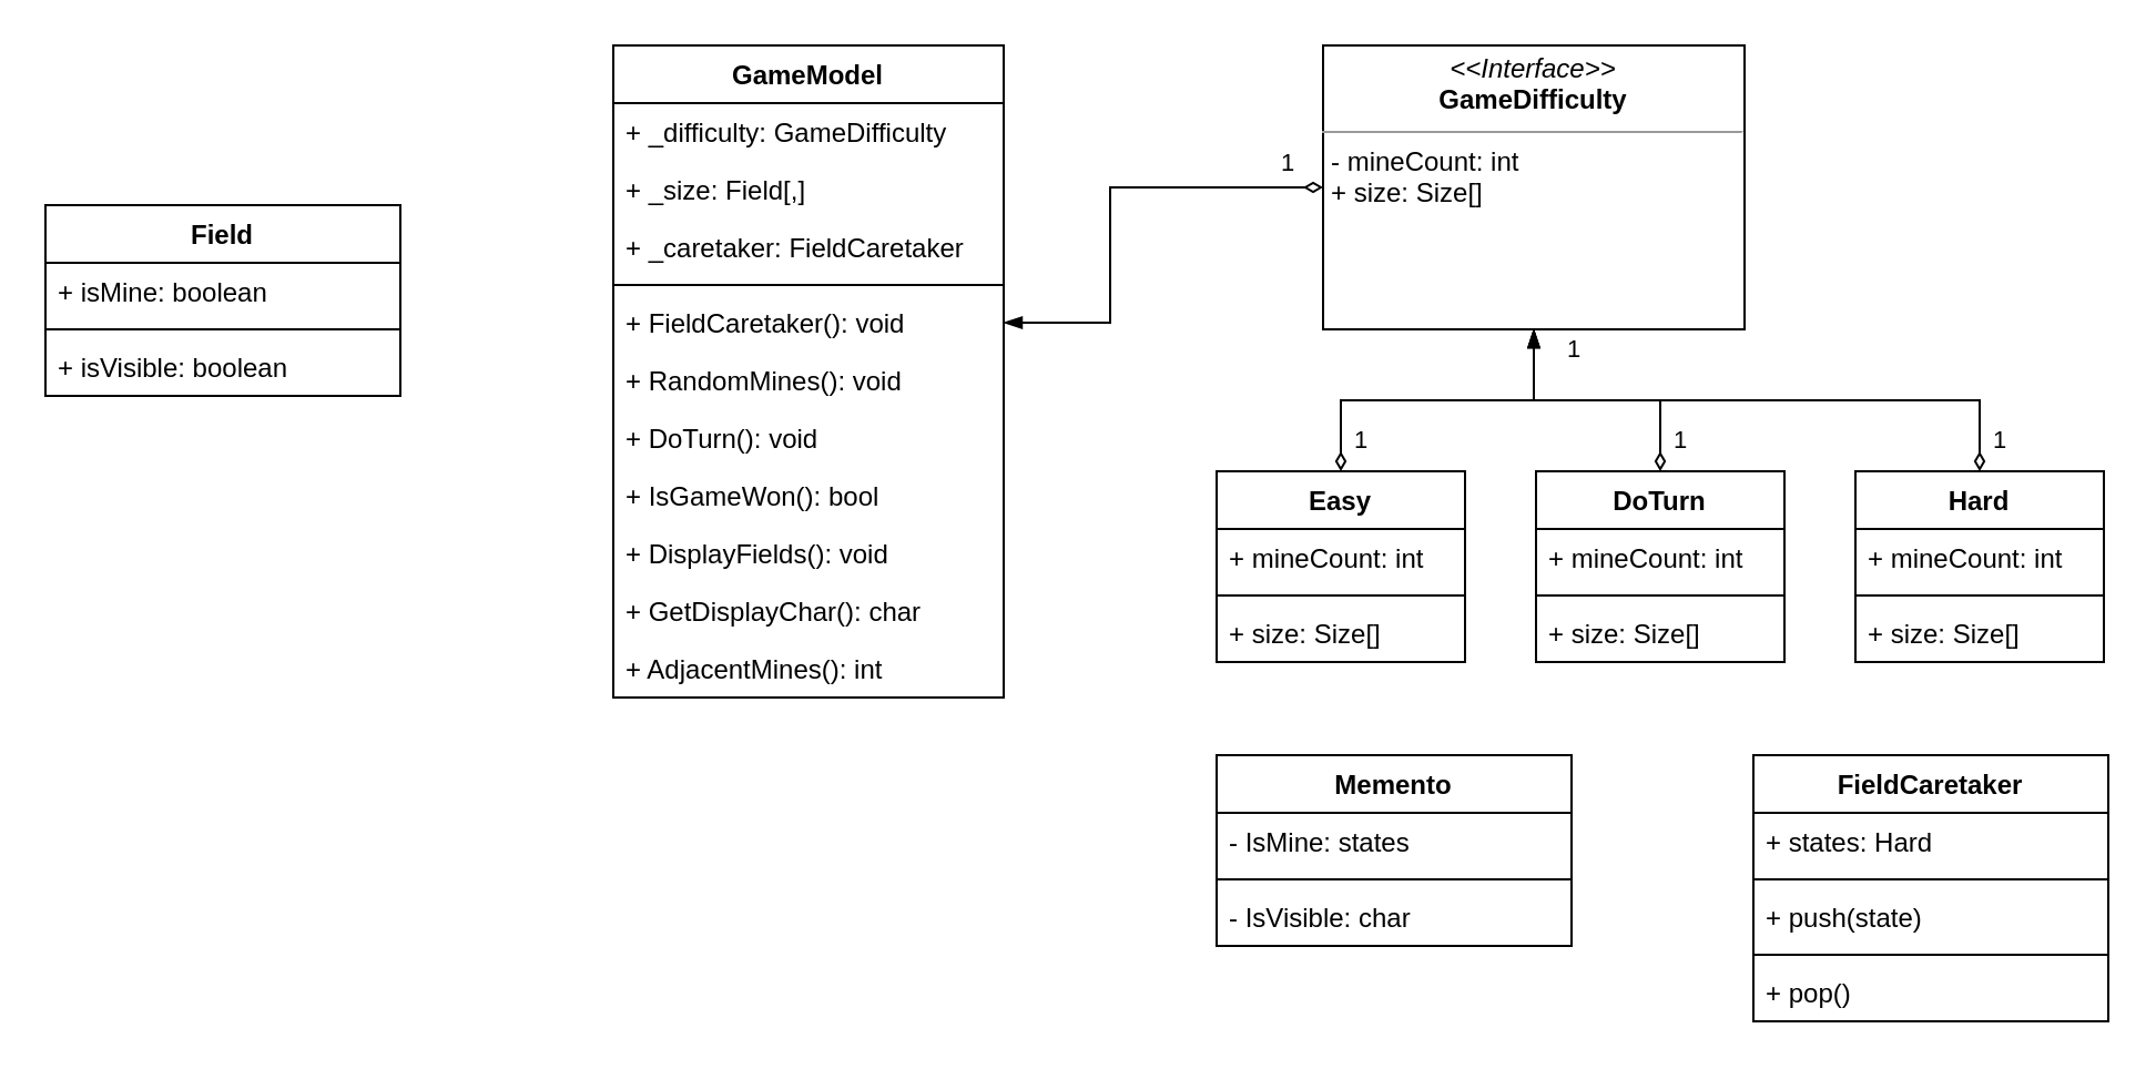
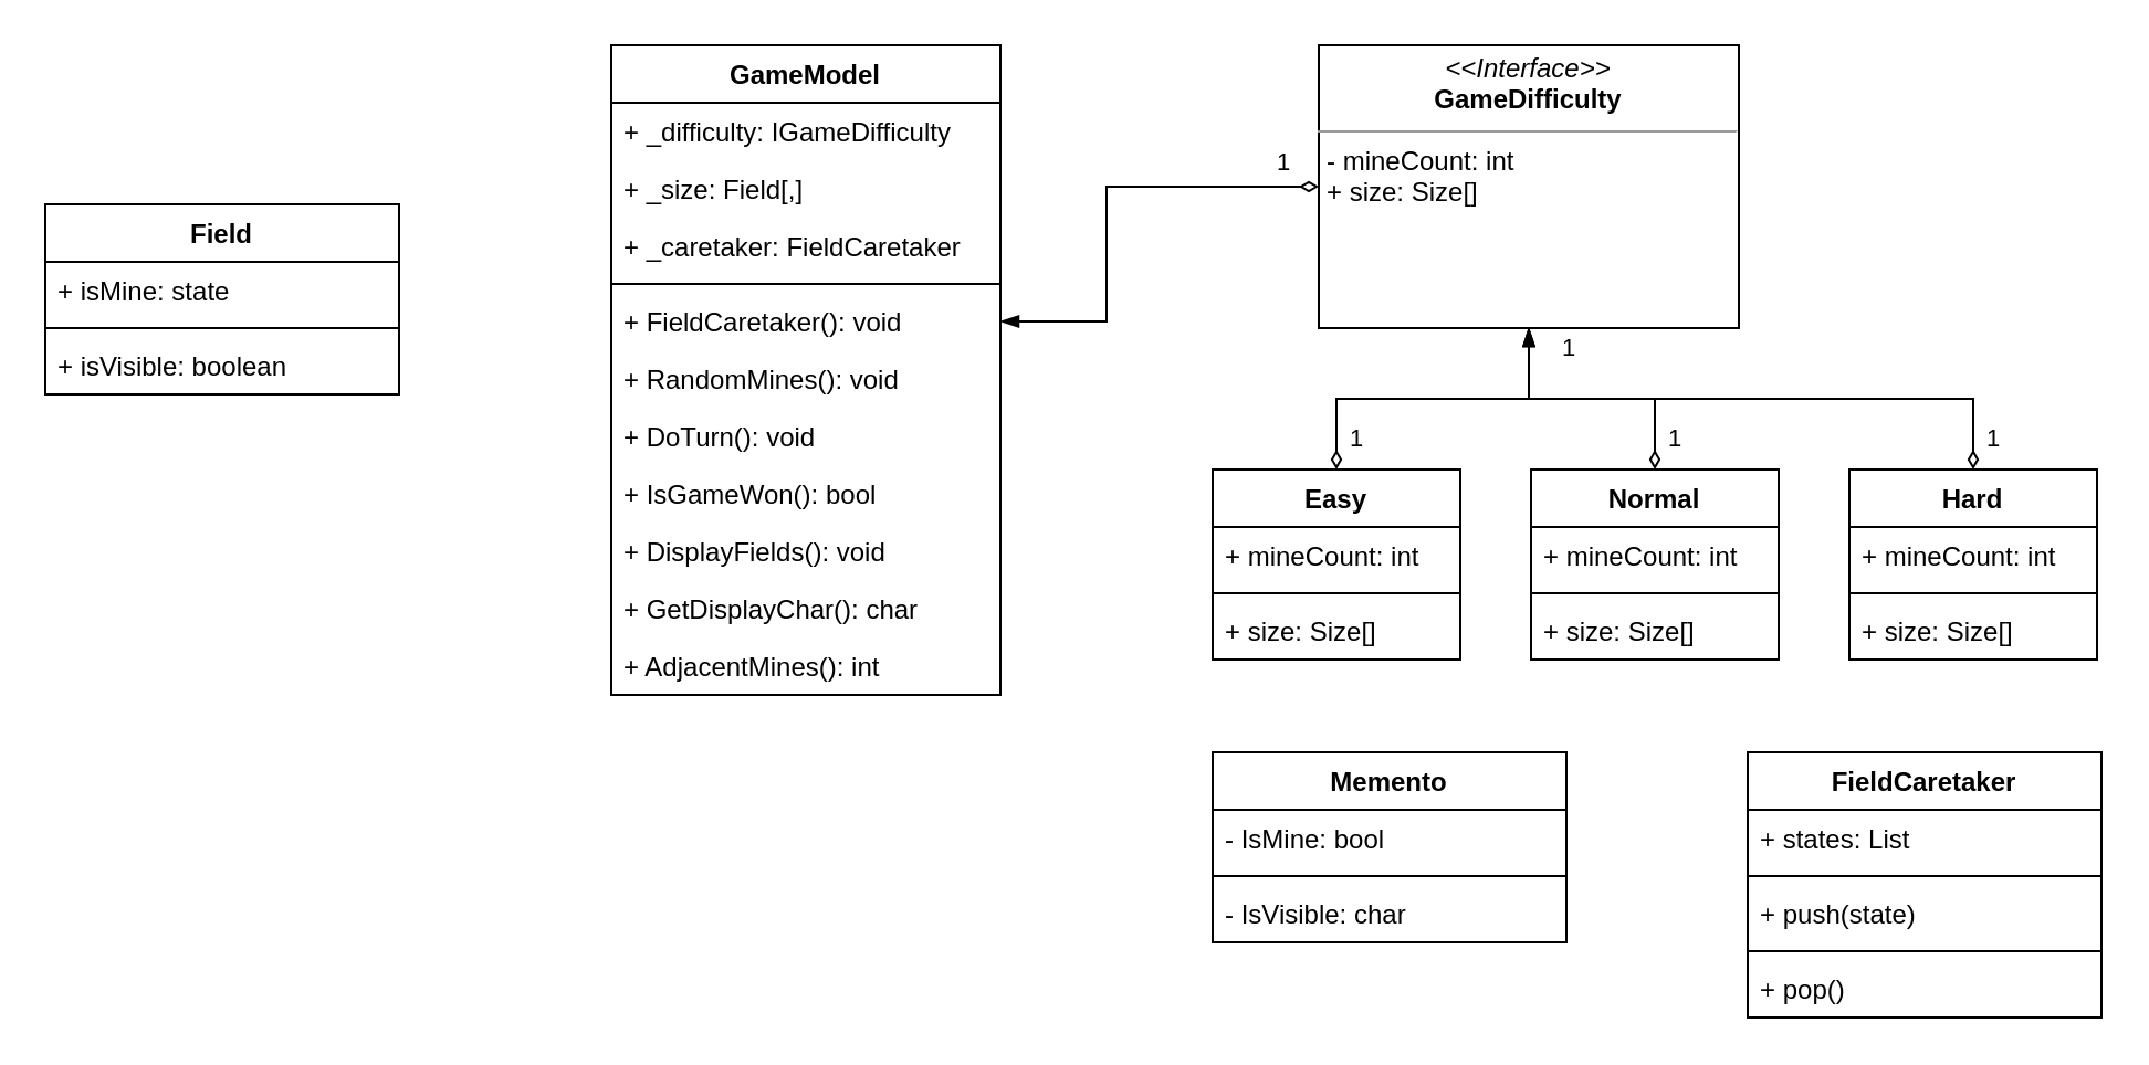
- <mxCell id="3" value="+ _difficulty: GameDifficulty" style="text;strokeColor=none;fillColor=none;align=left;verticalAlign=top;spacingLeft=4;spacingRight=4;overflow=hidden;rotatable=0;points=[[0,0.5],[1,0.5]];portConstraint=eastwest;" parent="2" vertex="1"><mxGeometry y="26" width="176" height="26" as="geometry" /></mxCell>
+ <mxCell id="3" value="+ _difficulty: IGameDifficulty" style="text;strokeColor=none;fillColor=none;align=left;verticalAlign=top;spacingLeft=4;spacingRight=4;overflow=hidden;rotatable=0;points=[[0,0.5],[1,0.5]];portConstraint=eastwest;" parent="2" vertex="1"><mxGeometry y="26" width="176" height="26" as="geometry" /></mxCell>
- <mxCell id="41" value="+ isMine: boolean" style="text;strokeColor=none;fillColor=none;align=left;verticalAlign=top;spacingLeft=4;spacingRight=4;overflow=hidden;rotatable=0;points=[[0,0.5],[1,0.5]];portConstraint=eastwest;" parent="40" vertex="1"><mxGeometry y="26" width="160" height="26" as="geometry" /></mxCell>
+ <mxCell id="41" value="+ isMine: state" style="text;strokeColor=none;fillColor=none;align=left;verticalAlign=top;spacingLeft=4;spacingRight=4;overflow=hidden;rotatable=0;points=[[0,0.5],[1,0.5]];portConstraint=eastwest;" parent="40" vertex="1"><mxGeometry y="26" width="160" height="26" as="geometry" /></mxCell>
- <mxCell id="25" value="DoTurn" style="swimlane;fontStyle=1;align=center;verticalAlign=top;childLayout=stackLayout;horizontal=1;startSize=26;horizontalStack=0;resizeParent=1;resizeParentMax=0;resizeLast=0;collapsible=1;marginBottom=0;" parent="1" vertex="1"><mxGeometry x="692" y="212" width="112" height="86" as="geometry" /></mxCell>
+ <mxCell id="25" value="Normal" style="swimlane;fontStyle=1;align=center;verticalAlign=top;childLayout=stackLayout;horizontal=1;startSize=26;horizontalStack=0;resizeParent=1;resizeParentMax=0;resizeLast=0;collapsible=1;marginBottom=0;" parent="1" vertex="1"><mxGeometry x="692" y="212" width="112" height="86" as="geometry" /></mxCell>
- <mxCell id="37" value="- IsMine: states" style="text;strokeColor=none;fillColor=none;align=left;verticalAlign=top;spacingLeft=4;spacingRight=4;overflow=hidden;rotatable=0;points=[[0,0.5],[1,0.5]];portConstraint=eastwest;" parent="36" vertex="1"><mxGeometry y="26" width="160" height="26" as="geometry" /></mxCell>
+ <mxCell id="37" value="- IsMine: bool" style="text;strokeColor=none;fillColor=none;align=left;verticalAlign=top;spacingLeft=4;spacingRight=4;overflow=hidden;rotatable=0;points=[[0,0.5],[1,0.5]];portConstraint=eastwest;" parent="36" vertex="1"><mxGeometry y="26" width="160" height="26" as="geometry" /></mxCell>
- <mxCell id="45" value="+ states: Hard" style="text;strokeColor=none;fillColor=none;align=left;verticalAlign=top;spacingLeft=4;spacingRight=4;overflow=hidden;rotatable=0;points=[[0,0.5],[1,0.5]];portConstraint=eastwest;" parent="44" vertex="1"><mxGeometry y="26" width="160" height="26" as="geometry" /></mxCell>
+ <mxCell id="45" value="+ states: List" style="text;strokeColor=none;fillColor=none;align=left;verticalAlign=top;spacingLeft=4;spacingRight=4;overflow=hidden;rotatable=0;points=[[0,0.5],[1,0.5]];portConstraint=eastwest;" parent="44" vertex="1"><mxGeometry y="26" width="160" height="26" as="geometry" /></mxCell>
